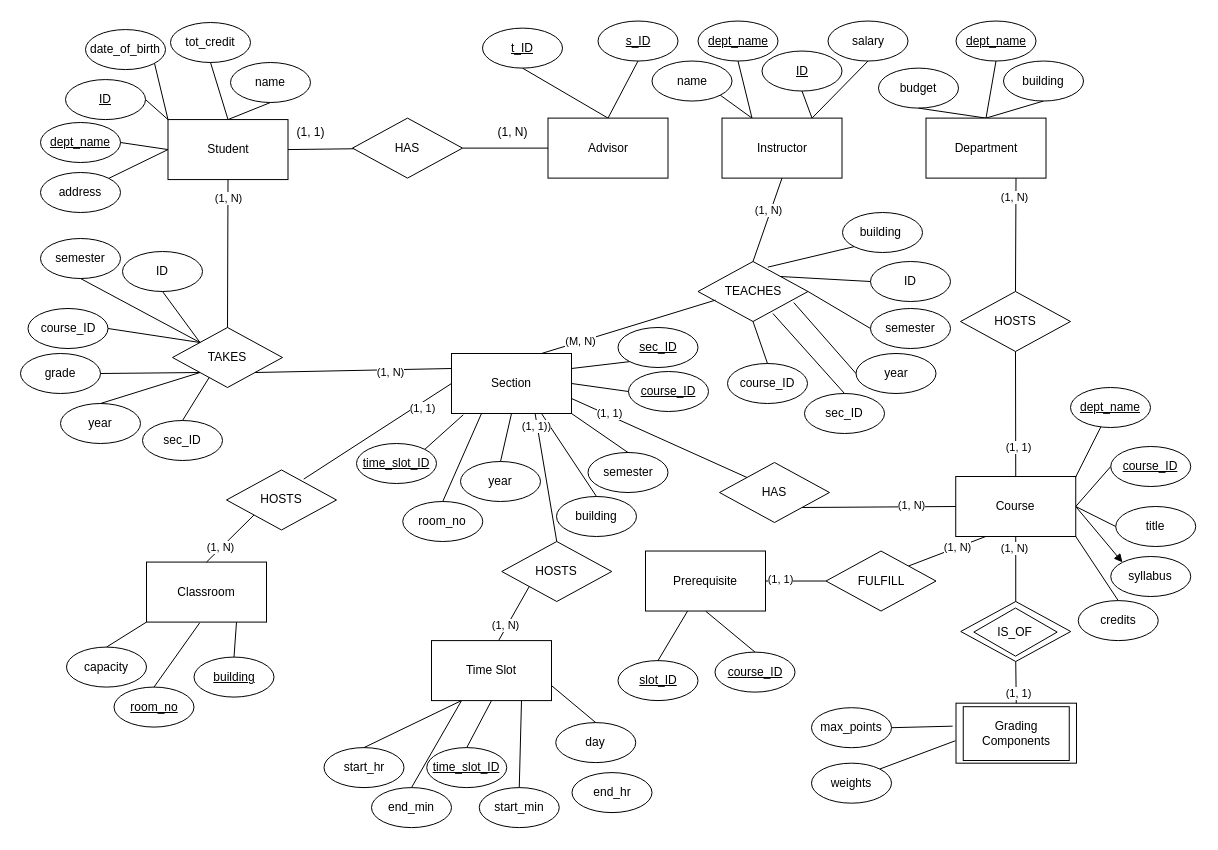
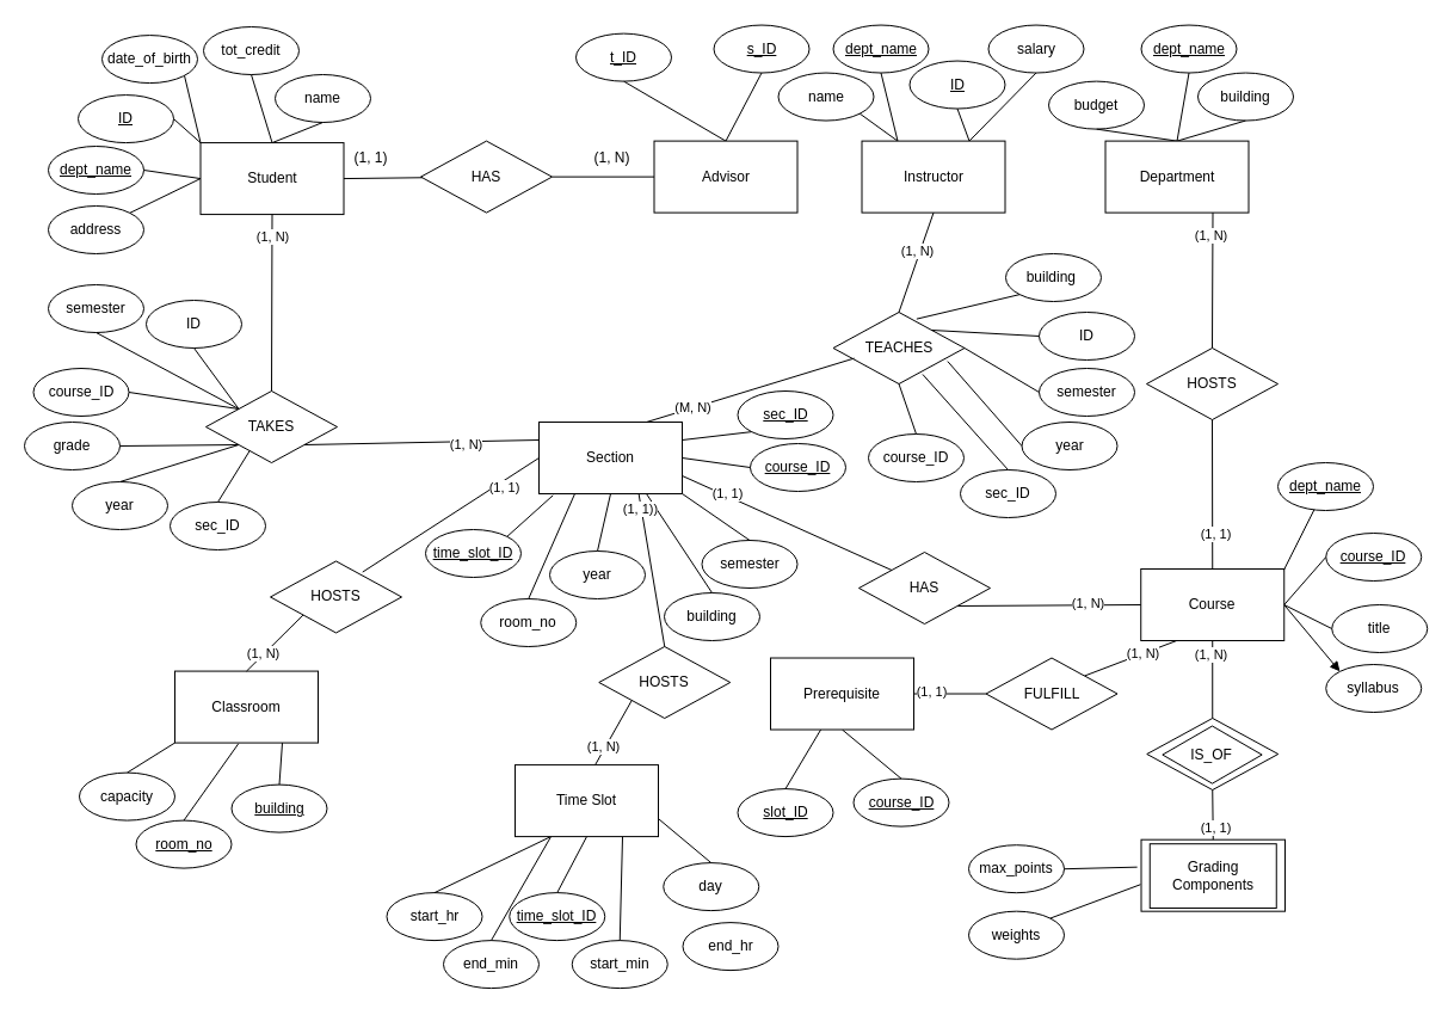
- <mxCell id="89" value="" style="endArrow=none;html=1;entryX=0.5;entryY=0;entryDx=0;entryDy=0;exitX=1;exitY=1;exitDx=0;exitDy=0;" edge="1" parent="1" source="111" target="40"><mxGeometry width="50" height="50" relative="1" as="geometry"><mxPoint x="1040.24" y="546" as="sourcePoint" /><mxPoint x="990.24" y="576" as="targetPoint" /></mxGeometry></mxCell>
- <mxCell id="40" value="credits" style="ellipse;whiteSpace=wrap;html=1;" vertex="1" parent="1"><mxGeometry x="1077.74" y="600.1" width="80" height="40" as="geometry" /></mxCell>
